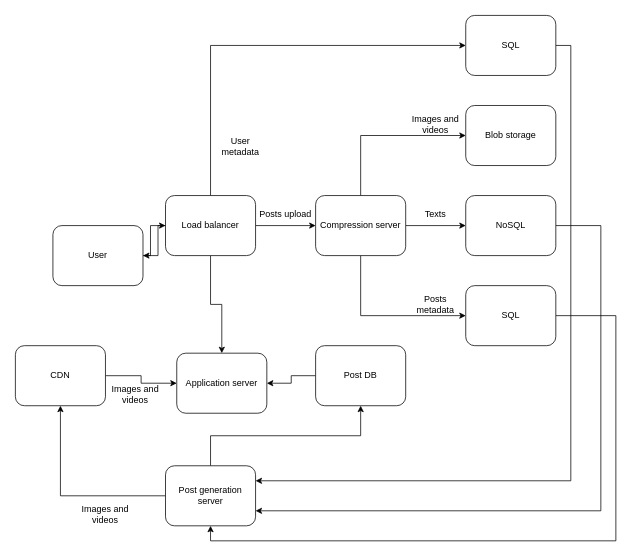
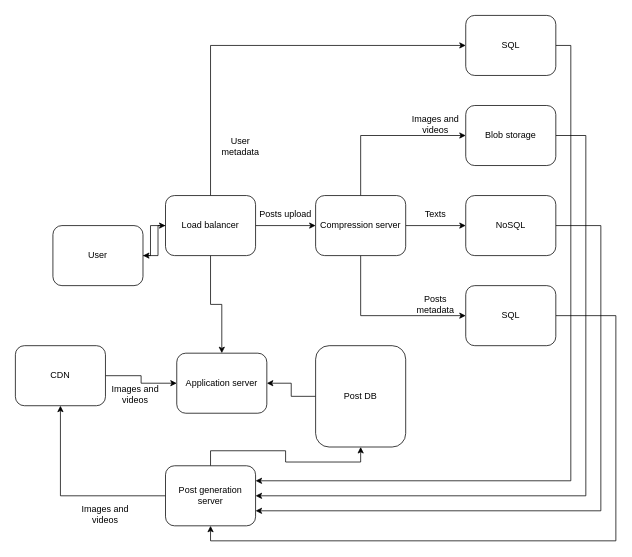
- <mxCell id="31" value="Post DB" style="rounded=1;whiteSpace=wrap;html=1;" vertex="1" parent="1"><mxGeometry x="420" y="460" width="120" height="80" as="geometry" /></mxCell>
+ <mxCell id="31" value="Post DB" style="rounded=1;whiteSpace=wrap;html=1;" vertex="1" parent="1"><mxGeometry x="420" y="460" width="120" height="135" as="geometry" /></mxCell>
+ <mxCell id="16" style="edgeStyle=orthogonalEdgeStyle;rounded=0;orthogonalLoop=1;jettySize=auto;html=1;exitX=1;exitY=0.5;exitDx=0;exitDy=0;entryX=1;entryY=0.5;entryDx=0;entryDy=0;" edge="1" parent="1" source="17" target="28"><mxGeometry relative="1" as="geometry"><Array as="points"><mxPoint x="780" y="180" /><mxPoint x="780" y="660" /></Array></mxGeometry></mxCell>
